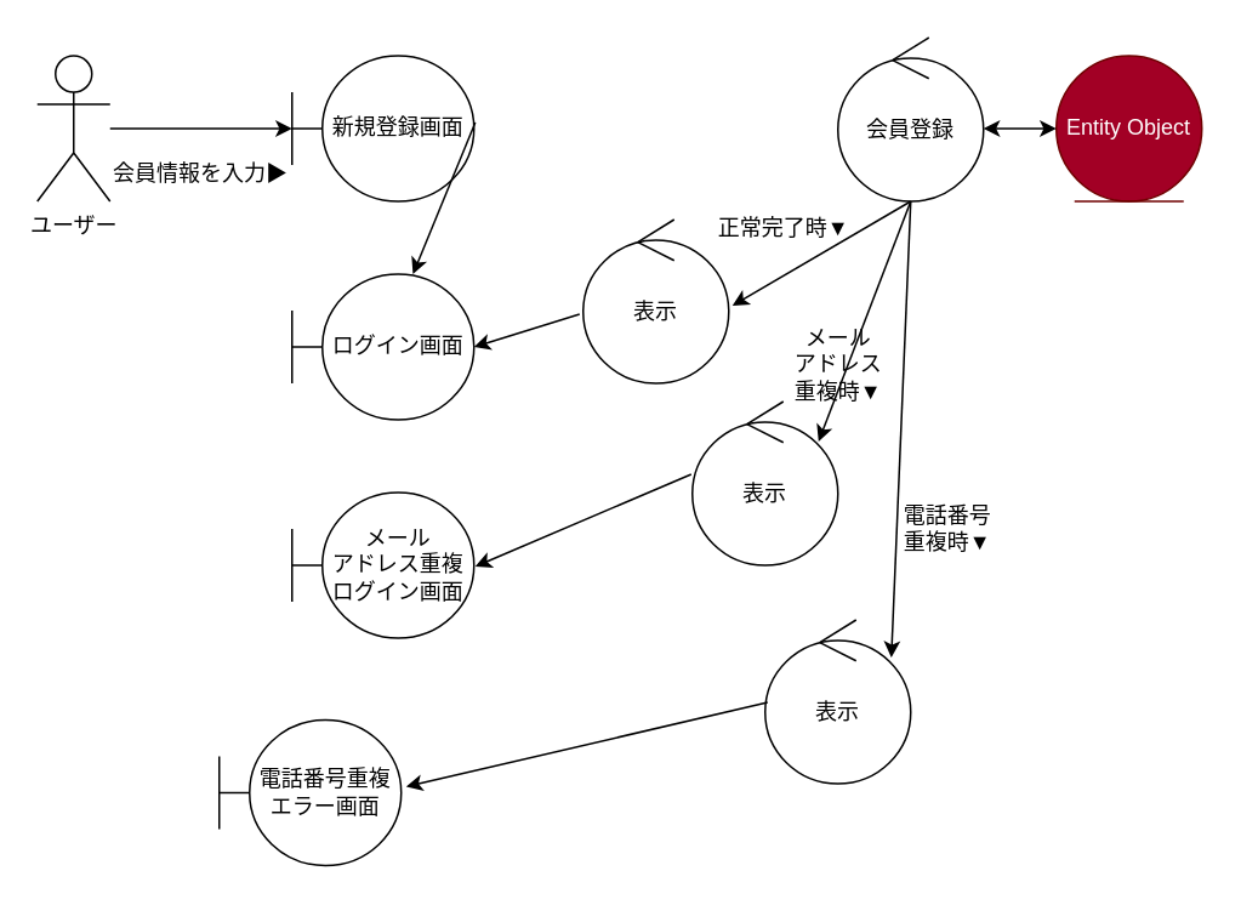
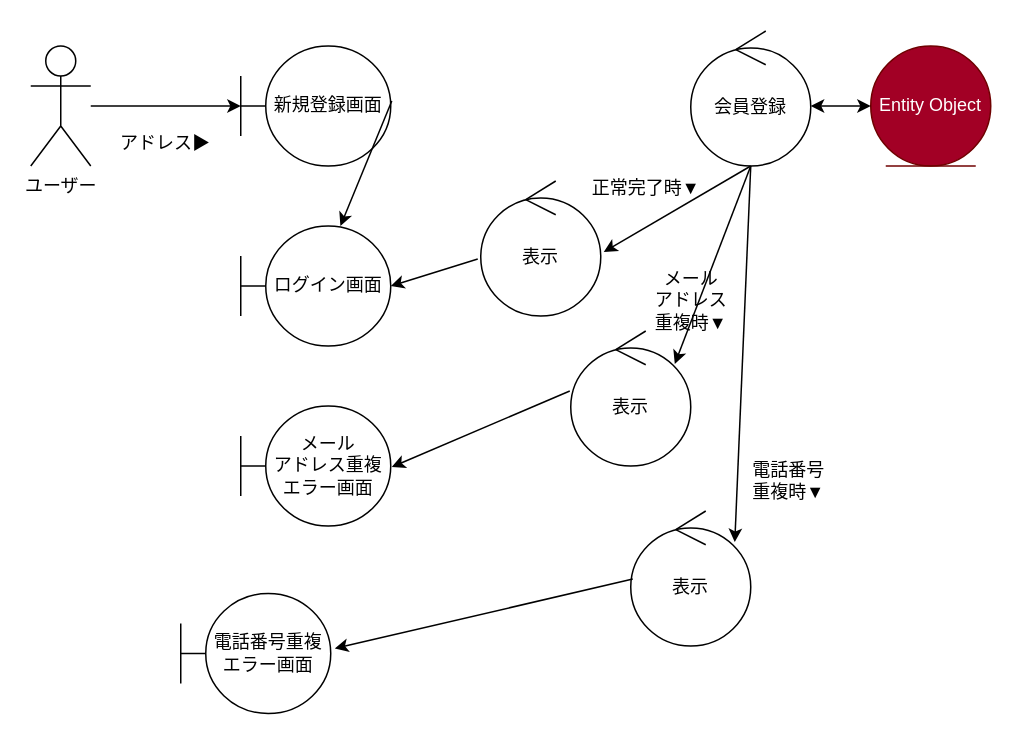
- <mxCell id="17" value="会員情報を入力▶" style="text;html=1;strokeColor=none;fillColor=none;align=center;verticalAlign=middle;whiteSpace=wrap;rounded=0;" vertex="1" parent="1"><mxGeometry x="60" y="80" width="100" height="30" as="geometry" /></mxCell>
+ <mxCell id="17" value="アドレス▶" style="text;html=1;strokeColor=none;fillColor=none;align=center;verticalAlign=middle;whiteSpace=wrap;rounded=0;" vertex="1" parent="1"><mxGeometry x="60" y="80" width="100" height="30" as="geometry" /></mxCell>
- <mxCell id="23" value="電話番号&lt;br&gt;重複時▼" style="text;html=1;align=center;verticalAlign=middle;resizable=0;points=[];autosize=1;strokeColor=none;fillColor=none;" vertex="1" parent="1"><mxGeometry x="485" y="270" width="70" height="40" as="geometry" /></mxCell>
+ <mxCell id="23" value="電話番号&lt;br&gt;重複時▼" style="text;html=1;align=center;verticalAlign=middle;resizable=0;points=[];autosize=1;strokeColor=none;fillColor=none;" vertex="1" parent="1"><mxGeometry x="490" y="300" width="70" height="40" as="geometry" /></mxCell>
- <mxCell id="6" value="メール&lt;br&gt;アドレス重複&lt;br&gt;ログイン画面" style="shape=umlBoundary;whiteSpace=wrap;html=1;" vertex="1" parent="1"><mxGeometry x="160" y="270" width="100" height="80" as="geometry" /></mxCell>
+ <mxCell id="6" value="メール&lt;br&gt;アドレス重複&lt;br&gt;エラー画面" style="shape=umlBoundary;whiteSpace=wrap;html=1;" vertex="1" parent="1"><mxGeometry x="160" y="270" width="100" height="80" as="geometry" /></mxCell>
